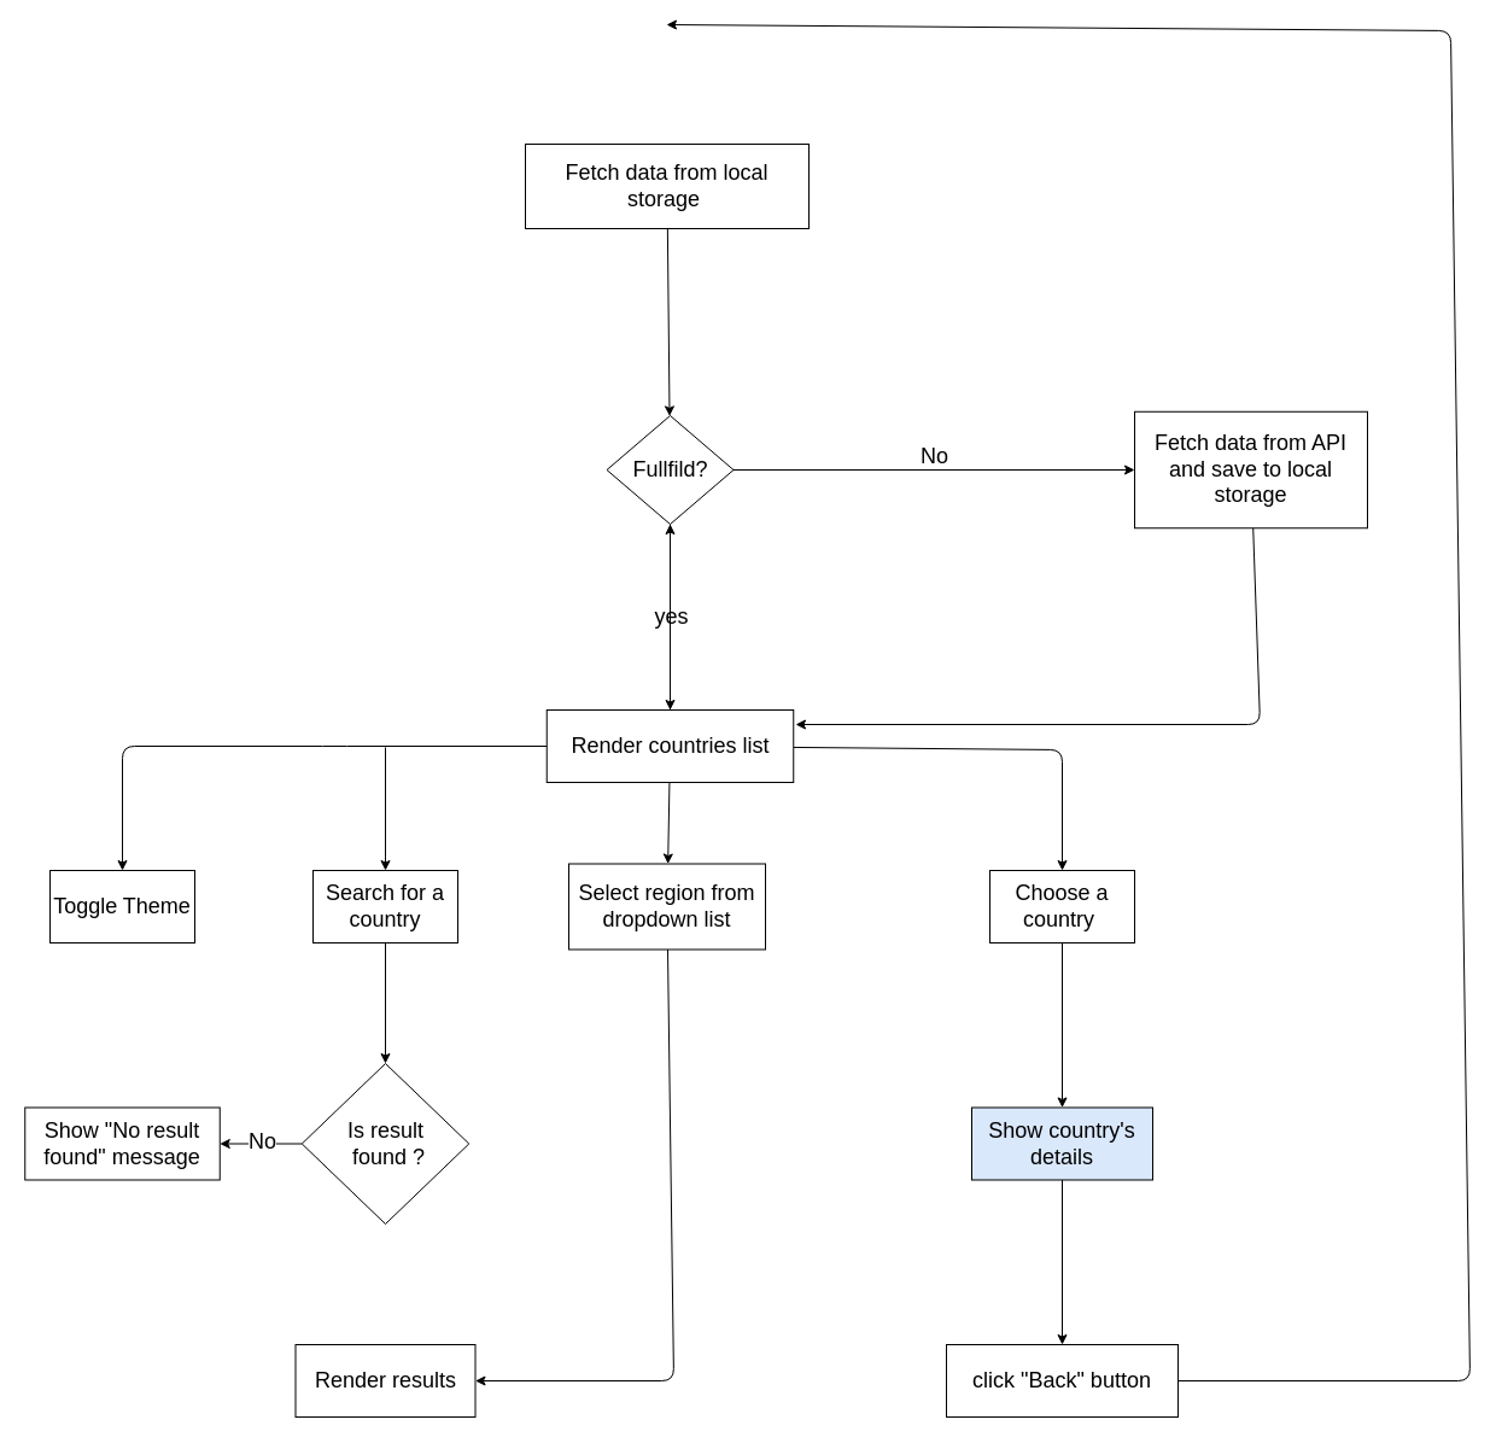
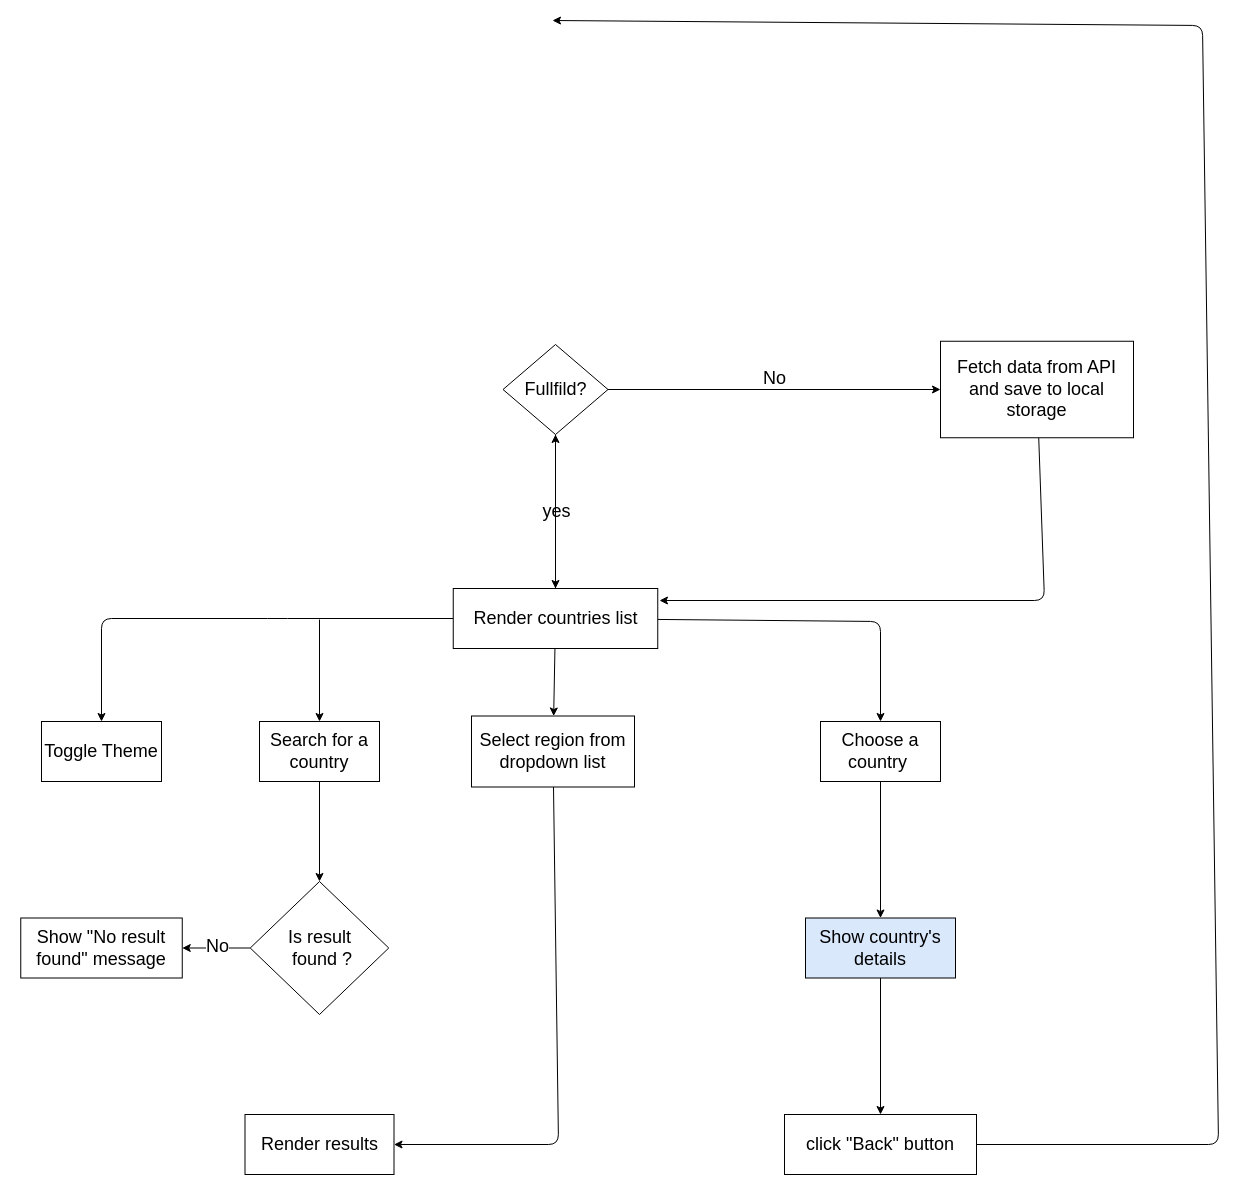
- <mxCell id="7" value="Fetch data from local storage&amp;nbsp;" style="rounded=0;whiteSpace=wrap;html=1;fontSize=18;" vertex="1" parent="1"><mxGeometry x="435" y="119" width="235" height="70" as="geometry" /></mxCell>
- <mxCell id="6" value="" style="edgeStyle=none;html=1;fontSize=18;" edge="1" parent="1" source="7" target="5"><mxGeometry relative="1" as="geometry" /></mxCell>
